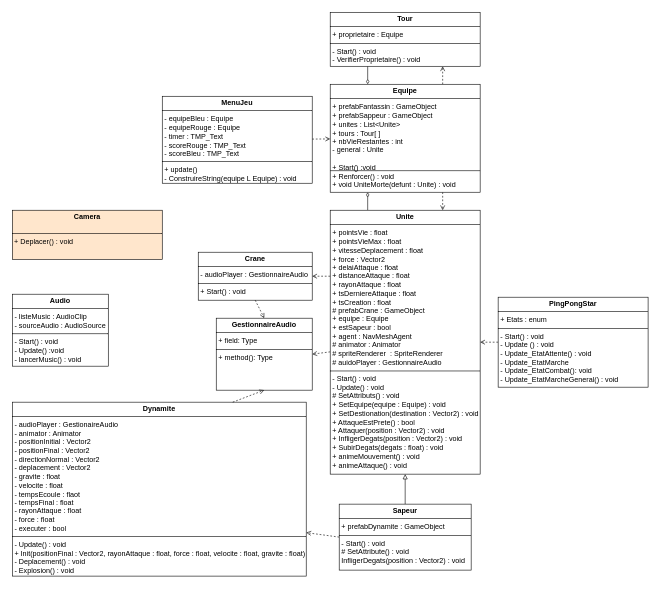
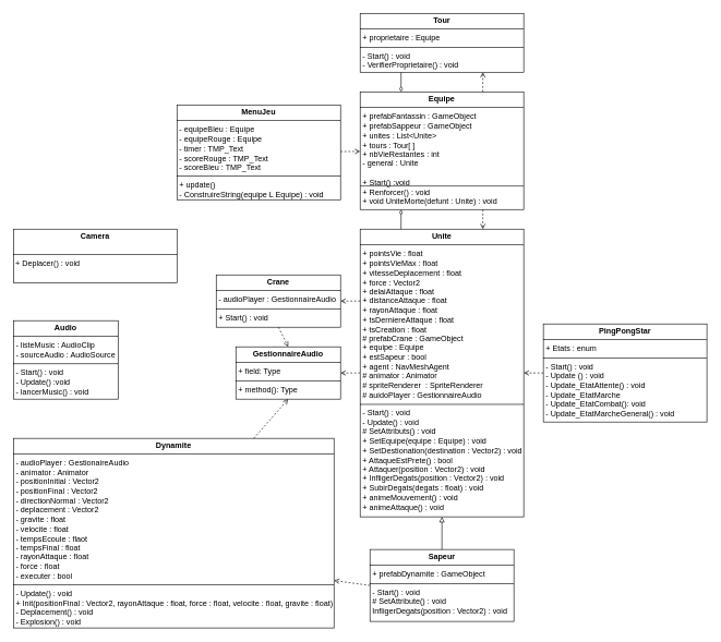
- <mxCell id="14" value="&lt;p style=&quot;margin:0px;margin-top:4px;text-align:center;&quot;&gt;&lt;b&gt;Camera&lt;/b&gt;&lt;/p&gt;&lt;br&gt;&lt;hr size=&quot;1&quot; style=&quot;border-style:solid;&quot;&gt;&lt;div style=&quot;height:2px;&quot;&gt;&amp;nbsp;+ Deplacer() : void&lt;br&gt;&lt;/div&gt;&lt;div style=&quot;height:2px;&quot;&gt;&lt;br&gt;&lt;/div&gt;" style="verticalAlign=top;align=left;overflow=fill;html=1;whiteSpace=wrap;rotation=0;fillColor=#ffe6cc;" parent="1" vertex="1"><mxGeometry x="20" y="350" width="250" height="82" as="geometry" /></mxCell>
+ <mxCell id="14" value="&lt;p style=&quot;margin:0px;margin-top:4px;text-align:center;&quot;&gt;&lt;b&gt;Camera&lt;/b&gt;&lt;/p&gt;&lt;br&gt;&lt;hr size=&quot;1&quot; style=&quot;border-style:solid;&quot;&gt;&lt;div style=&quot;height:2px;&quot;&gt;&amp;nbsp;+ Deplacer() : void&lt;br&gt;&lt;/div&gt;&lt;div style=&quot;height:2px;&quot;&gt;&lt;br&gt;&lt;/div&gt;" style="verticalAlign=top;align=left;overflow=fill;html=1;whiteSpace=wrap;rotation=0;" parent="1" vertex="1"><mxGeometry x="20" y="350" width="250" height="82" as="geometry" /></mxCell>
- <mxCell id="22" value="&lt;p style=&quot;margin:0px;margin-top:4px;text-align:center;&quot;&gt;&lt;b&gt;GestionnaireAudio&lt;/b&gt;&lt;/p&gt;&lt;hr size=&quot;1&quot; style=&quot;border-style:solid;&quot;&gt;&lt;p style=&quot;margin:0px;margin-left:4px;&quot;&gt;+ field: Type&lt;/p&gt;&lt;hr size=&quot;1&quot; style=&quot;border-style:solid;&quot;&gt;&lt;p style=&quot;margin:0px;margin-left:4px;&quot;&gt;+ method(): Type&lt;/p&gt;" style="verticalAlign=top;align=left;overflow=fill;html=1;whiteSpace=wrap;" vertex="1" parent="1"><mxGeometry x="360" y="530" width="160" height="120" as="geometry" /></mxCell>
+ <mxCell id="22" value="&lt;p style=&quot;margin:0px;margin-top:4px;text-align:center;&quot;&gt;&lt;b&gt;GestionnaireAudio&lt;/b&gt;&lt;/p&gt;&lt;hr size=&quot;1&quot; style=&quot;border-style:solid;&quot;&gt;&lt;p style=&quot;margin:0px;margin-left:4px;&quot;&gt;+ field: Type&lt;/p&gt;&lt;hr size=&quot;1&quot; style=&quot;border-style:solid;&quot;&gt;&lt;p style=&quot;margin:0px;margin-left:4px;&quot;&gt;+ method(): Type&lt;/p&gt;" style="verticalAlign=top;align=left;overflow=fill;html=1;whiteSpace=wrap;" vertex="1" parent="1"><mxGeometry x="360" y="530" width="160" height="80" as="geometry" /></mxCell>
